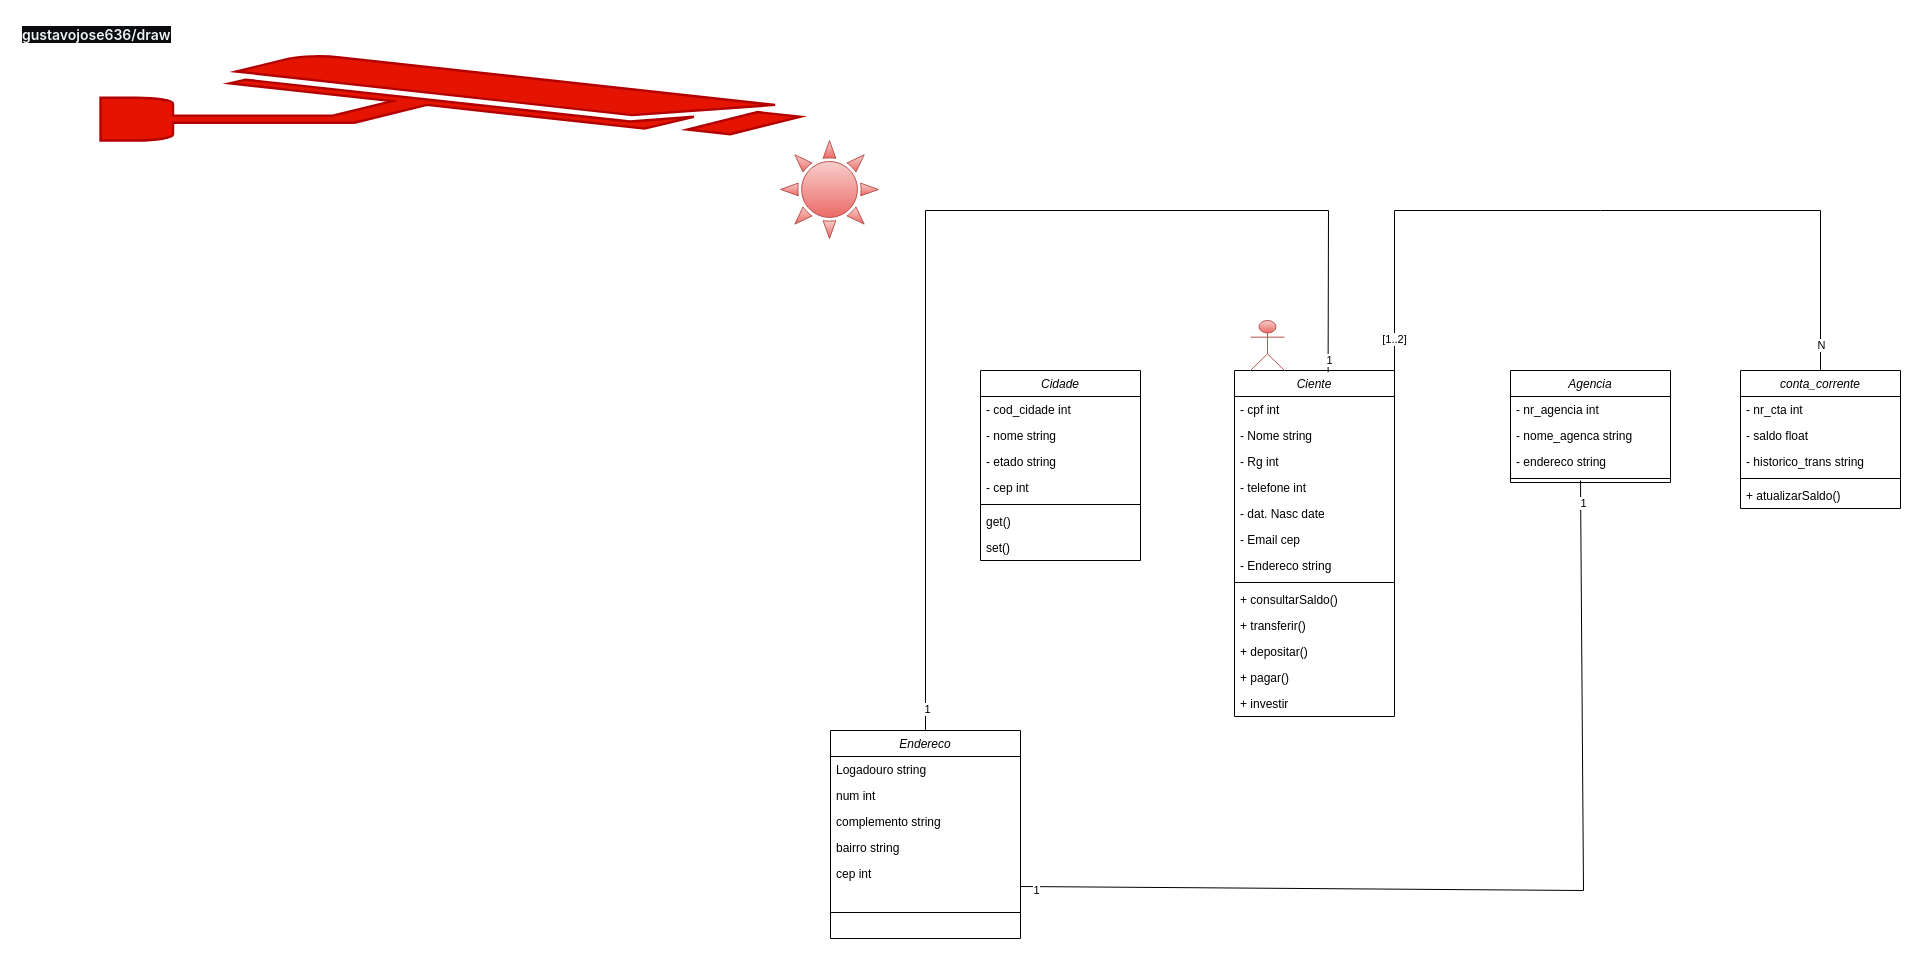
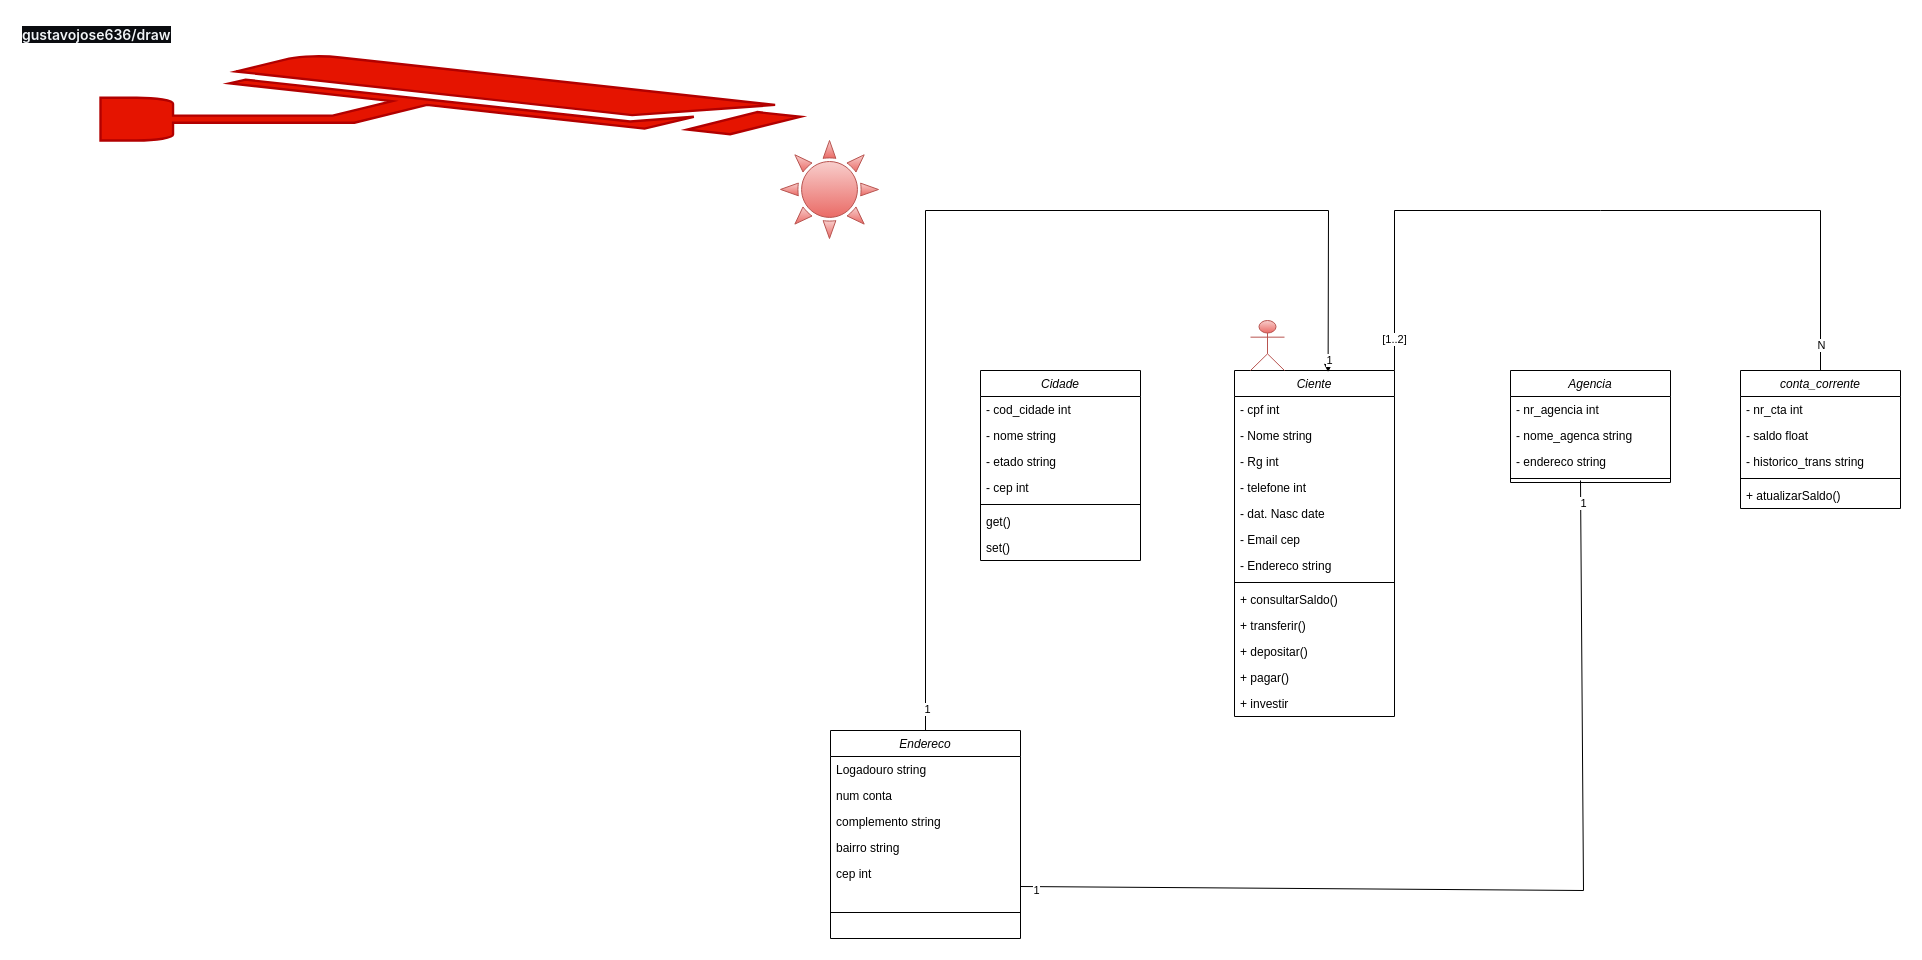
- <mxCell id="42" value="" style="endArrow=none;html=1;rounded=0;exitX=0.5;exitY=0;exitDx=0;exitDy=0;entryX=0.585;entryY=0.005;entryDx=0;entryDy=0;entryPerimeter=0;" parent="1" source="35" target="2" edge="1"><mxGeometry width="50" height="50" relative="1" as="geometry"><mxPoint x="1150" y="770" as="sourcePoint" /><mxPoint x="1330" y="360" as="targetPoint" /><Array as="points"><mxPoint x="925" y="210" /><mxPoint x="1328" y="210" /></Array></mxGeometry></mxCell>
+ <mxCell id="42" value="" style="endArrow=classic;html=1;rounded=0;exitX=0.5;exitY=0;exitDx=0;exitDy=0;entryX=0.585;entryY=0.005;entryDx=0;entryDy=0;entryPerimeter=0;" parent="1" source="35" target="2" edge="1"><mxGeometry width="50" height="50" relative="1" as="geometry"><mxPoint x="1150" y="770" as="sourcePoint" /><mxPoint x="1330" y="360" as="targetPoint" /><Array as="points"><mxPoint x="925" y="210" /><mxPoint x="1328" y="210" /></Array></mxGeometry></mxCell>
- <mxCell id="37" value="num int" style="text;align=left;verticalAlign=top;spacingLeft=4;spacingRight=4;overflow=hidden;rotatable=0;points=[[0,0.5],[1,0.5]];portConstraint=eastwest;" parent="35" vertex="1"><mxGeometry y="52" width="190" height="26" as="geometry" /></mxCell>
+ <mxCell id="37" value="num conta" style="text;align=left;verticalAlign=top;spacingLeft=4;spacingRight=4;overflow=hidden;rotatable=0;points=[[0,0.5],[1,0.5]];portConstraint=eastwest;" parent="35" vertex="1"><mxGeometry y="52" width="190" height="26" as="geometry" /></mxCell>
